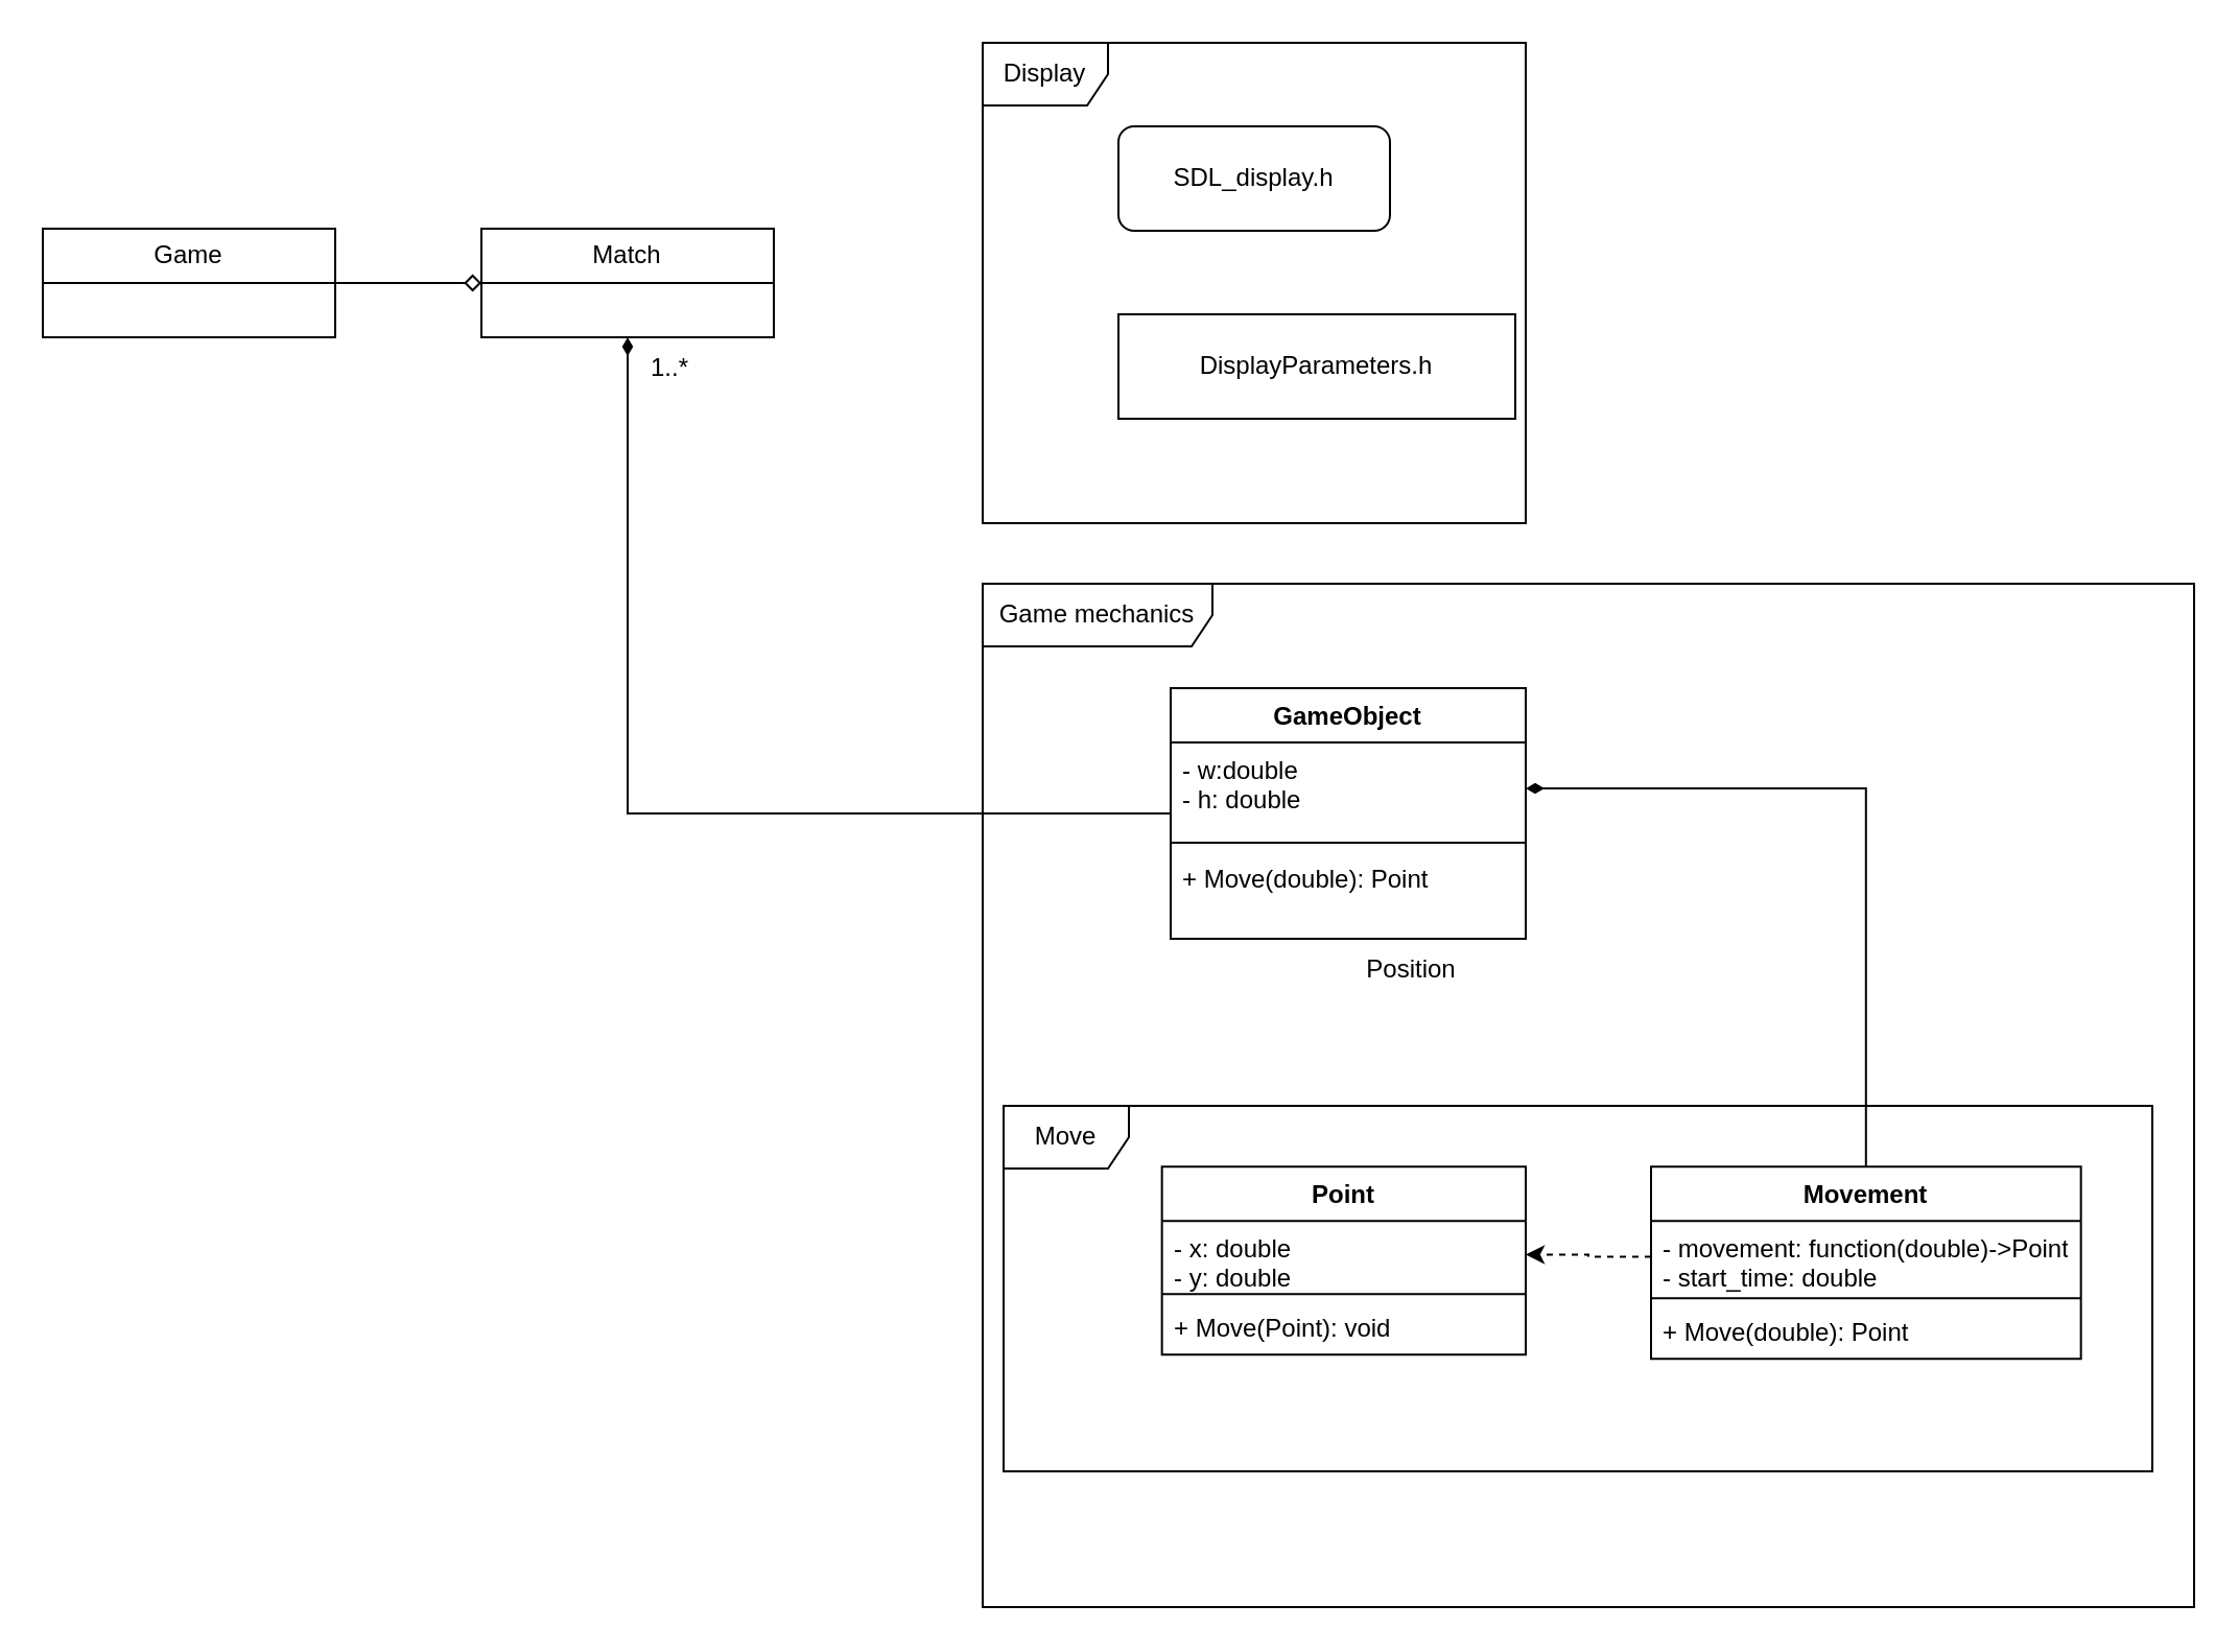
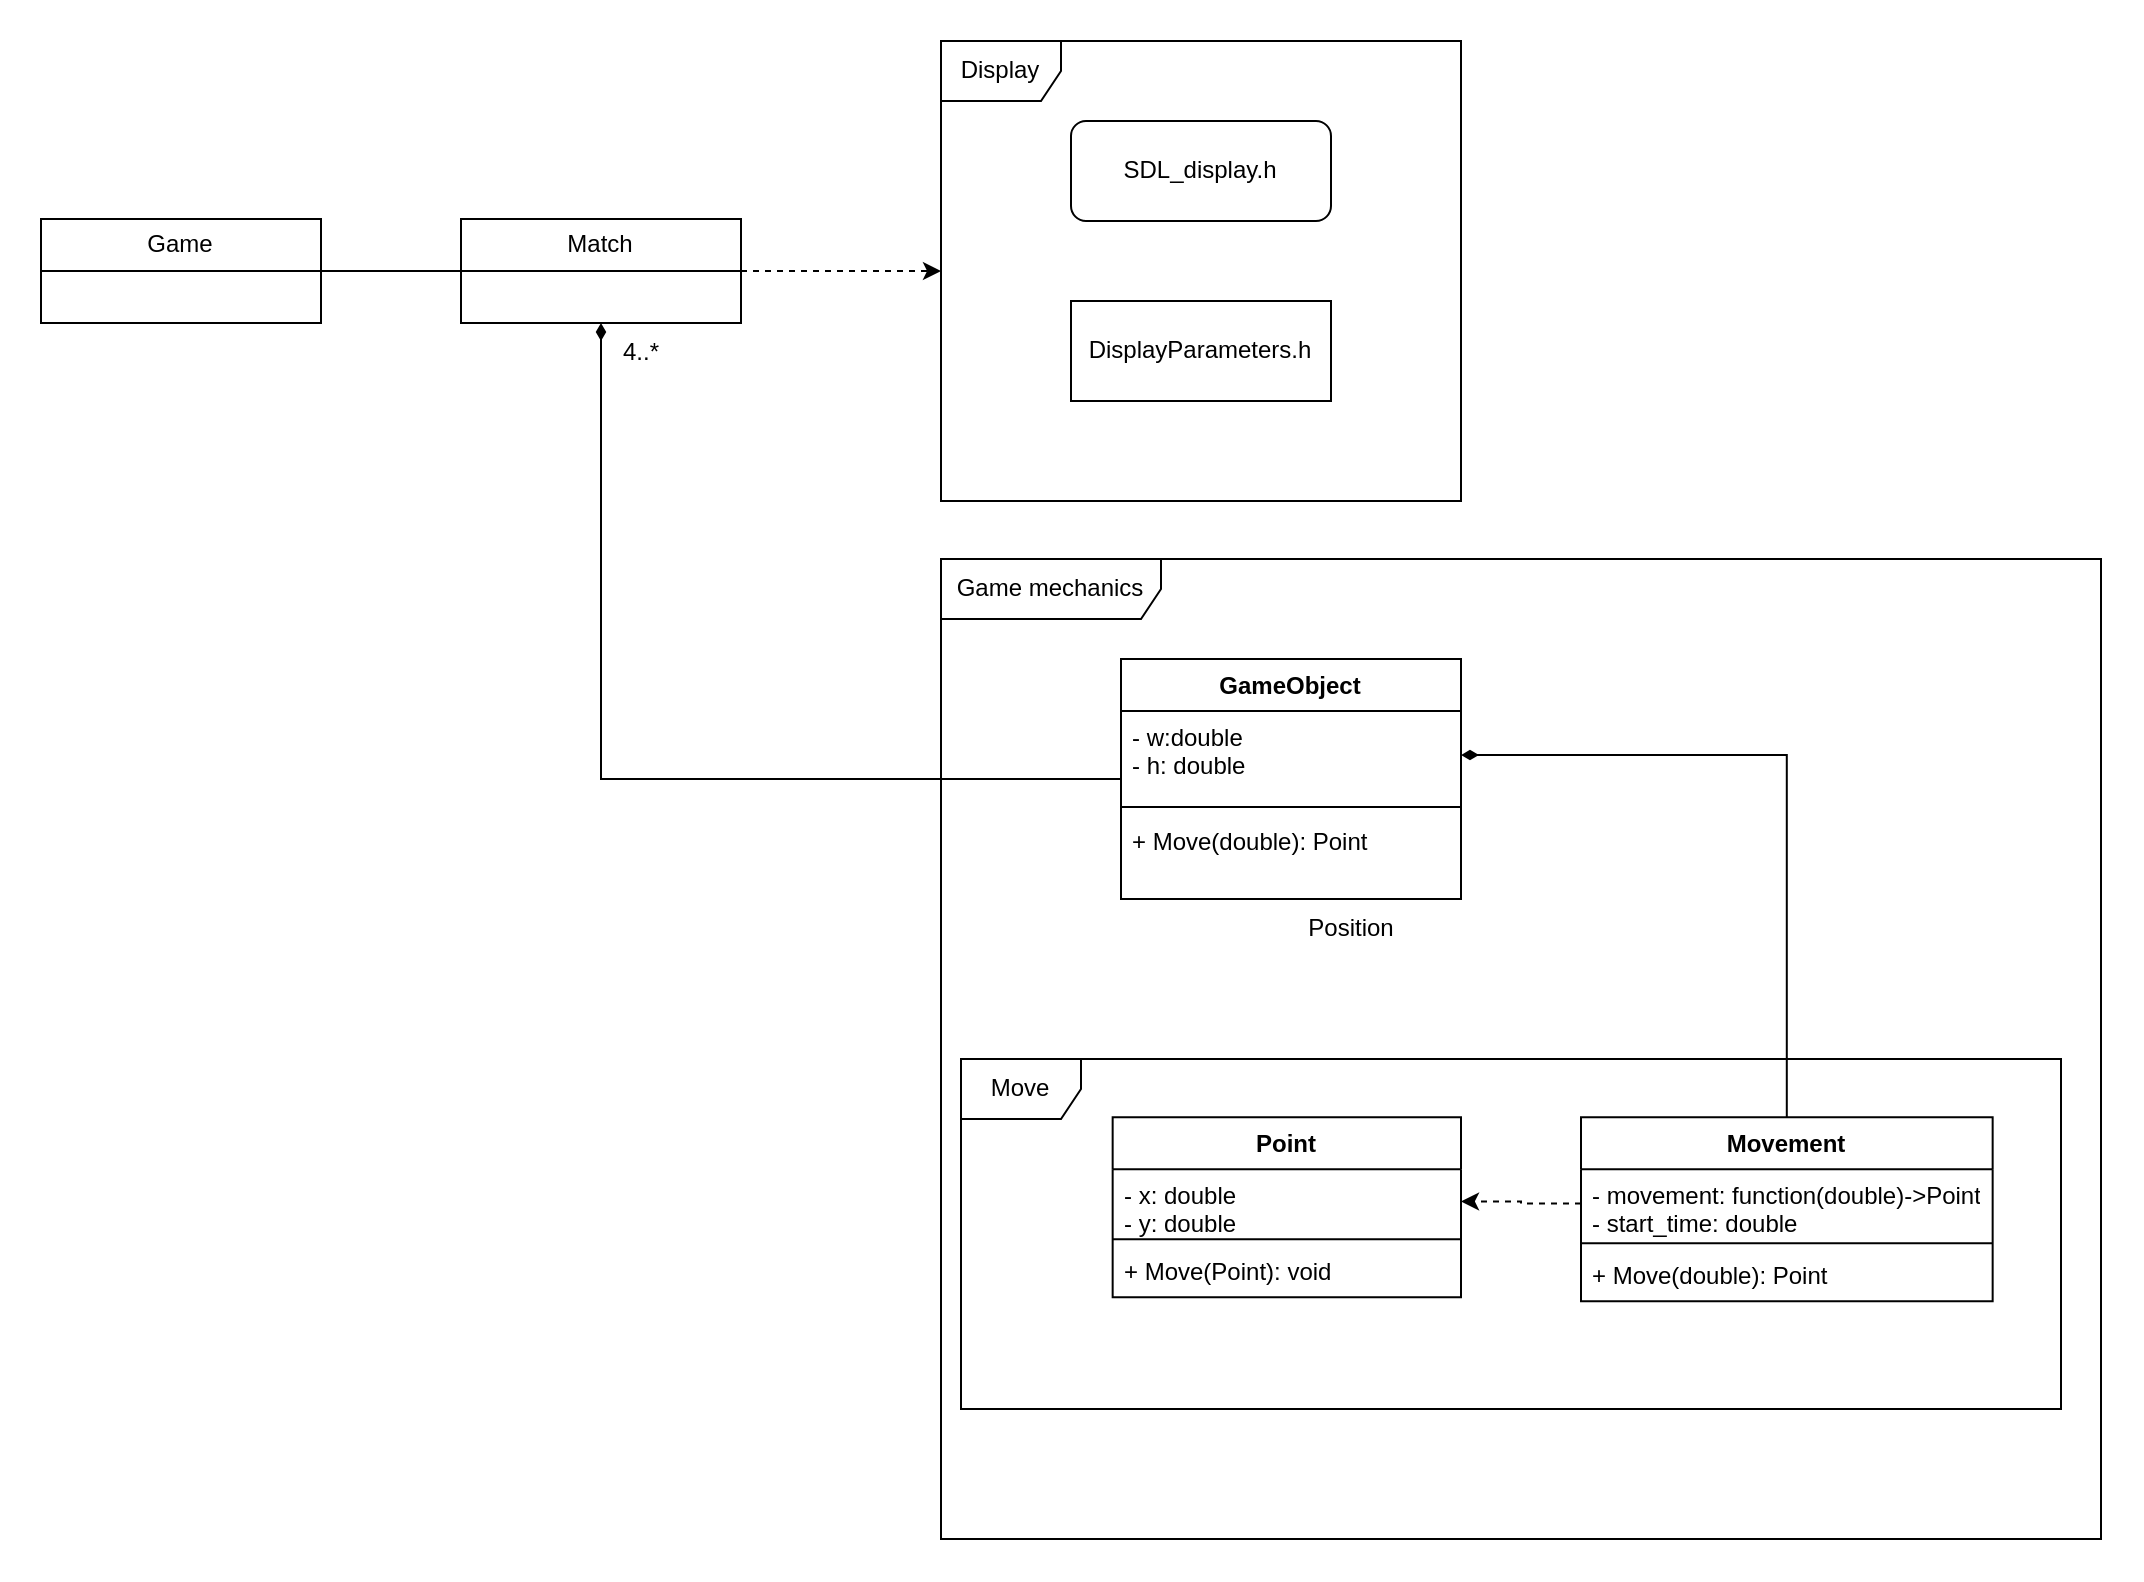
- <mxCell id="2" style="edgeStyle=orthogonalEdgeStyle;orthogonalLoop=1;jettySize=auto;html=1;exitX=1;exitY=0.5;exitDx=0;exitDy=0;entryX=0;entryY=0.5;entryDx=0;entryDy=0;strokeColor=default;rounded=0;endArrow=diamond;endFill=0;" edge="1" parent="1" source="3" target="5"><mxGeometry relative="1" as="geometry" /></mxCell>
+ <mxCell id="2" style="edgeStyle=orthogonalEdgeStyle;orthogonalLoop=1;jettySize=auto;html=1;exitX=1;exitY=0.5;exitDx=0;exitDy=0;entryX=0;entryY=0.5;entryDx=0;entryDy=0;strokeColor=default;rounded=0;endArrow=none;endFill=0;" edge="1" parent="1" source="3" target="5"><mxGeometry relative="1" as="geometry" /></mxCell>
+ <mxCell id="4" style="edgeStyle=orthogonalEdgeStyle;rounded=0;orthogonalLoop=1;jettySize=auto;html=1;dashed=1;" edge="1" parent="1" source="5" target="9"><mxGeometry relative="1" as="geometry" /></mxCell>
- <mxCell id="11" value="DisplayParameters.h" style="html=1;whiteSpace=wrap;" vertex="1" parent="8"><mxGeometry x="65" y="130" width="190" height="50" as="geometry" /></mxCell>
+ <mxCell id="11" value="DisplayParameters.h" style="html=1;whiteSpace=wrap;" vertex="1" parent="8"><mxGeometry x="65" y="130" width="130" height="50" as="geometry" /></mxCell>
- <mxCell id="7" value="1..*" style="text;html=1;align=center;verticalAlign=middle;resizable=1;points=[];autosize=1;strokeColor=none;fillColor=none;movable=1;rotatable=1;deletable=1;editable=1;locked=0;connectable=1;" vertex="1" parent="1"><mxGeometry x="300" y="161" width="40" height="30" as="geometry" /></mxCell>
+ <mxCell id="7" value="4..*" style="text;html=1;align=center;verticalAlign=middle;resizable=1;points=[];autosize=1;strokeColor=none;fillColor=none;movable=1;rotatable=1;deletable=1;editable=1;locked=0;connectable=1;" vertex="1" parent="1"><mxGeometry x="300" y="161" width="40" height="30" as="geometry" /></mxCell>
